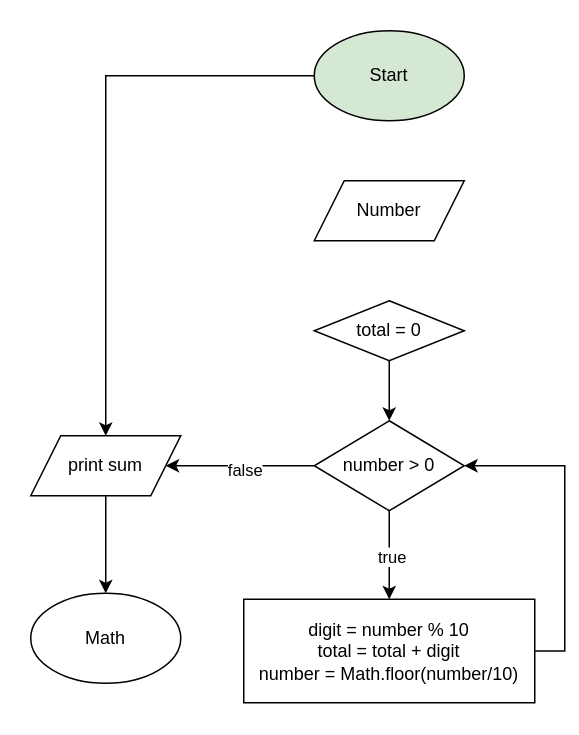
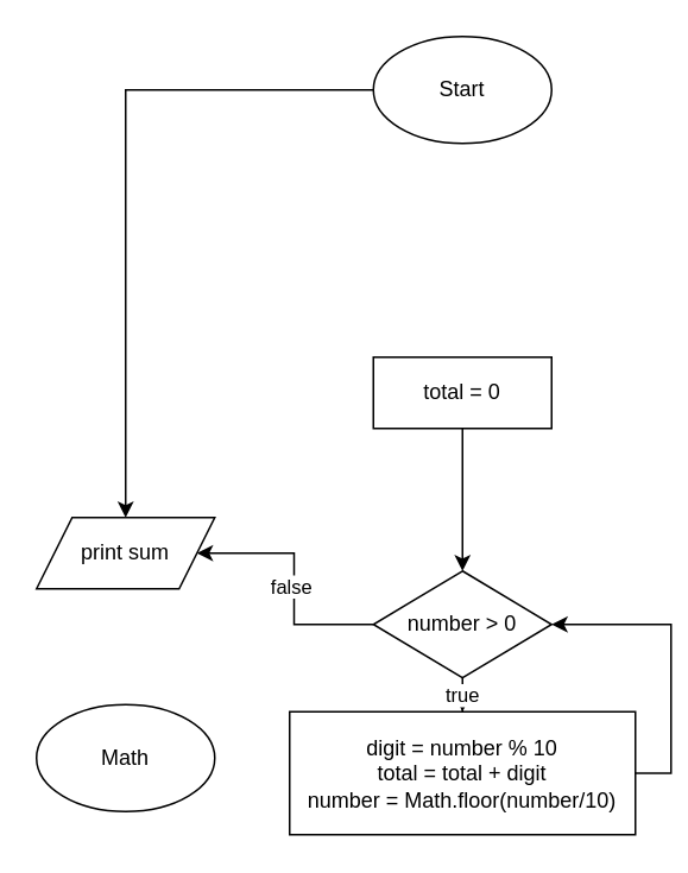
- <mxCell id="3" value="Start" style="ellipse;whiteSpace=wrap;html=1;fillColor=#d5e8d4;" vertex="1" parent="1"><mxGeometry x="209" y="20" width="100" height="60" as="geometry" /></mxCell>
+ <mxCell id="3" value="Start" style="ellipse;whiteSpace=wrap;html=1;" vertex="1" parent="1"><mxGeometry x="209" y="20" width="100" height="60" as="geometry" /></mxCell>
- <mxCell id="4" value="Number" style="shape=parallelogram;perimeter=parallelogramPerimeter;whiteSpace=wrap;html=1;fixedSize=1;" vertex="1" parent="1"><mxGeometry x="209" y="120" width="100" height="40" as="geometry" /></mxCell>
- <mxCell id="6" value="total = 0" style="rhombus;whiteSpace=wrap;html=1;" vertex="1" parent="1"><mxGeometry x="209" y="200" width="100" height="40" as="geometry" /></mxCell>
+ <mxCell id="6" value="total = 0" style="rounded=0;whiteSpace=wrap;html=1;" vertex="1" parent="1"><mxGeometry x="209" y="200" width="100" height="40" as="geometry" /></mxCell>
- <mxCell id="11" value="number &amp;gt; 0" style="rhombus;whiteSpace=wrap;html=1;" vertex="1" parent="1"><mxGeometry x="209" y="280" width="100" height="60" as="geometry" /></mxCell>
+ <mxCell id="11" value="number &amp;gt; 0" style="rhombus;whiteSpace=wrap;html=1;" vertex="1" parent="1"><mxGeometry x="209" y="320" width="100" height="60" as="geometry" /></mxCell>
- <mxCell id="14" value="" style="edgeStyle=orthogonalEdgeStyle;rounded=0;orthogonalLoop=1;jettySize=auto;html=1;" edge="1" parent="1" source="15" target="16"><mxGeometry relative="1" as="geometry" /></mxCell>
